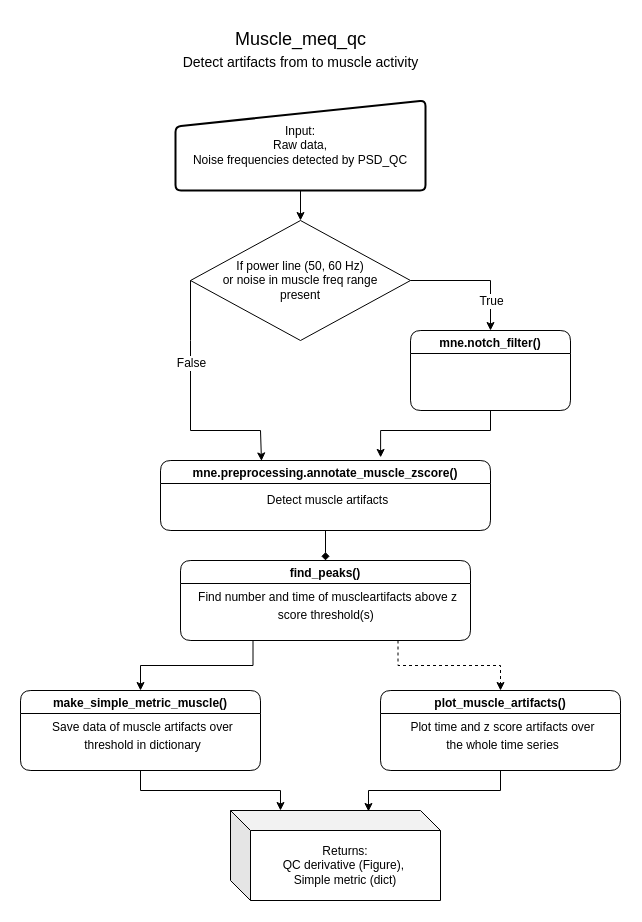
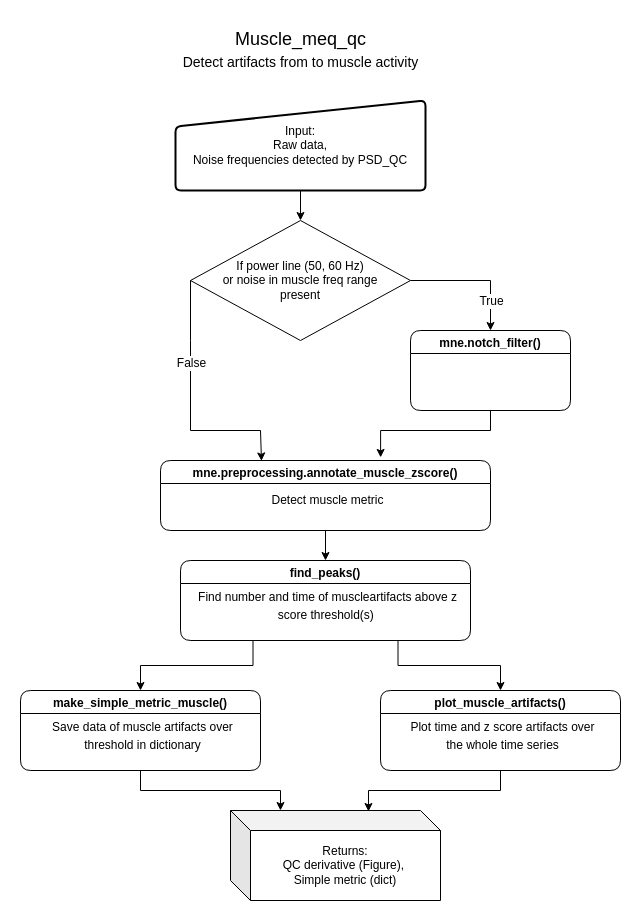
- <mxCell id="13" value="&lt;div style=&quot;border-color: var(--border-color); line-height: 18px;&quot;&gt;Detect muscle artifacts&lt;br&gt;&lt;/div&gt;" style="text;html=1;strokeColor=none;fillColor=default;align=center;verticalAlign=middle;whiteSpace=wrap;rounded=0;fontSize=12;spacingTop=5;spacing=0;spacingBottom=5;spacingLeft=10;spacingRight=5;container=0;" parent="12" vertex="1"><mxGeometry y="8.4" width="330" height="61.6" as="geometry" /></mxCell>
+ <mxCell id="13" value="&lt;div style=&quot;border-color: var(--border-color); line-height: 18px;&quot;&gt;Detect muscle metric&lt;br&gt;&lt;/div&gt;" style="text;html=1;strokeColor=none;fillColor=default;align=center;verticalAlign=middle;whiteSpace=wrap;rounded=0;fontSize=12;spacingTop=5;spacing=0;spacingBottom=5;spacingLeft=10;spacingRight=5;container=0;" parent="12" vertex="1"><mxGeometry y="8.4" width="330" height="61.6" as="geometry" /></mxCell>
- <mxCell id="18" style="edgeStyle=orthogonalEdgeStyle;rounded=0;orthogonalLoop=1;jettySize=auto;html=1;exitX=0.5;exitY=1;exitDx=0;exitDy=0;fontSize=12;endArrow=diamond;" parent="1" source="14" target="17" edge="1"><mxGeometry relative="1" as="geometry" /></mxCell>
+ <mxCell id="18" style="edgeStyle=orthogonalEdgeStyle;rounded=0;orthogonalLoop=1;jettySize=auto;html=1;exitX=0.5;exitY=1;exitDx=0;exitDy=0;fontSize=12;" parent="1" source="14" target="17" edge="1"><mxGeometry relative="1" as="geometry" /></mxCell>
- <mxCell id="26" style="edgeStyle=orthogonalEdgeStyle;rounded=0;orthogonalLoop=1;jettySize=auto;html=1;exitX=0.75;exitY=1;exitDx=0;exitDy=0;entryX=0.5;entryY=0;entryDx=0;entryDy=0;fontSize=12;dashed=1;" parent="1" source="17" target="21" edge="1"><mxGeometry relative="1" as="geometry" /></mxCell>
+ <mxCell id="26" style="edgeStyle=orthogonalEdgeStyle;rounded=0;orthogonalLoop=1;jettySize=auto;html=1;exitX=0.75;exitY=1;exitDx=0;exitDy=0;entryX=0.5;entryY=0;entryDx=0;entryDy=0;fontSize=12;" parent="1" source="17" target="21" edge="1"><mxGeometry relative="1" as="geometry" /></mxCell>
